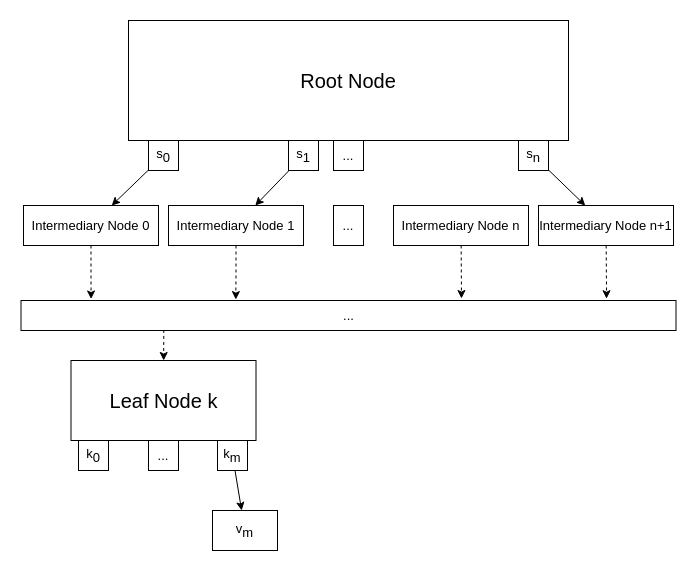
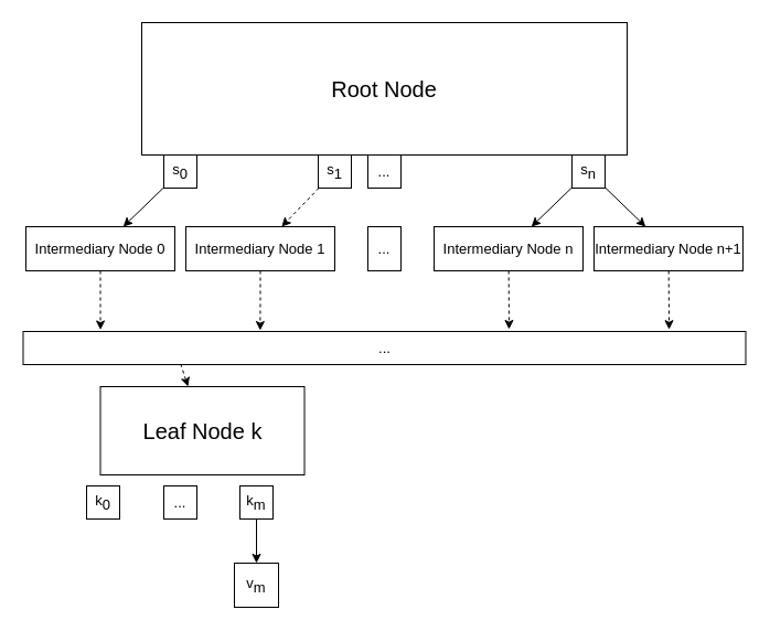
- <mxCell id="4" style="rounded=0;orthogonalLoop=1;jettySize=auto;html=1;fontSize=20;" parent="1" source="27" target="13" edge="1"><mxGeometry relative="1" as="geometry" /></mxCell>
+ <mxCell id="4" style="rounded=0;orthogonalLoop=1;jettySize=auto;html=1;fontSize=20;dashed=1;" parent="1" source="27" target="13" edge="1"><mxGeometry relative="1" as="geometry" /></mxCell>
+ <mxCell id="6" style="edgeStyle=none;rounded=0;orthogonalLoop=1;jettySize=auto;html=1;fontSize=11;" parent="1" source="8" target="16" edge="1"><mxGeometry relative="1" as="geometry" /></mxCell>
- <mxCell id="21" value="Leaf Node k" style="rounded=0;whiteSpace=wrap;html=1;fontSize=20;" parent="1" vertex="1"><mxGeometry x="70.5" y="360" width="185" height="80" as="geometry" /></mxCell>
+ <mxCell id="21" value="Leaf Node k" style="rounded=0;whiteSpace=wrap;html=1;fontSize=20;" parent="1" vertex="1"><mxGeometry x="90.5" y="350" width="185" height="80" as="geometry" /></mxCell>
- <mxCell id="26" value="v&lt;sub style=&quot;font-size: 13px;&quot;&gt;m&lt;/sub&gt;" style="whiteSpace=wrap;html=1;aspect=fixed;fontSize=13;" parent="1" vertex="1"><mxGeometry x="212" y="510" width="65" height="40" as="geometry" /></mxCell>
+ <mxCell id="26" value="v&lt;sub style=&quot;font-size: 13px;&quot;&gt;m&lt;/sub&gt;" style="whiteSpace=wrap;html=1;aspect=fixed;fontSize=13;" parent="1" vertex="1"><mxGeometry x="212" y="510" width="40" height="40" as="geometry" /></mxCell>
